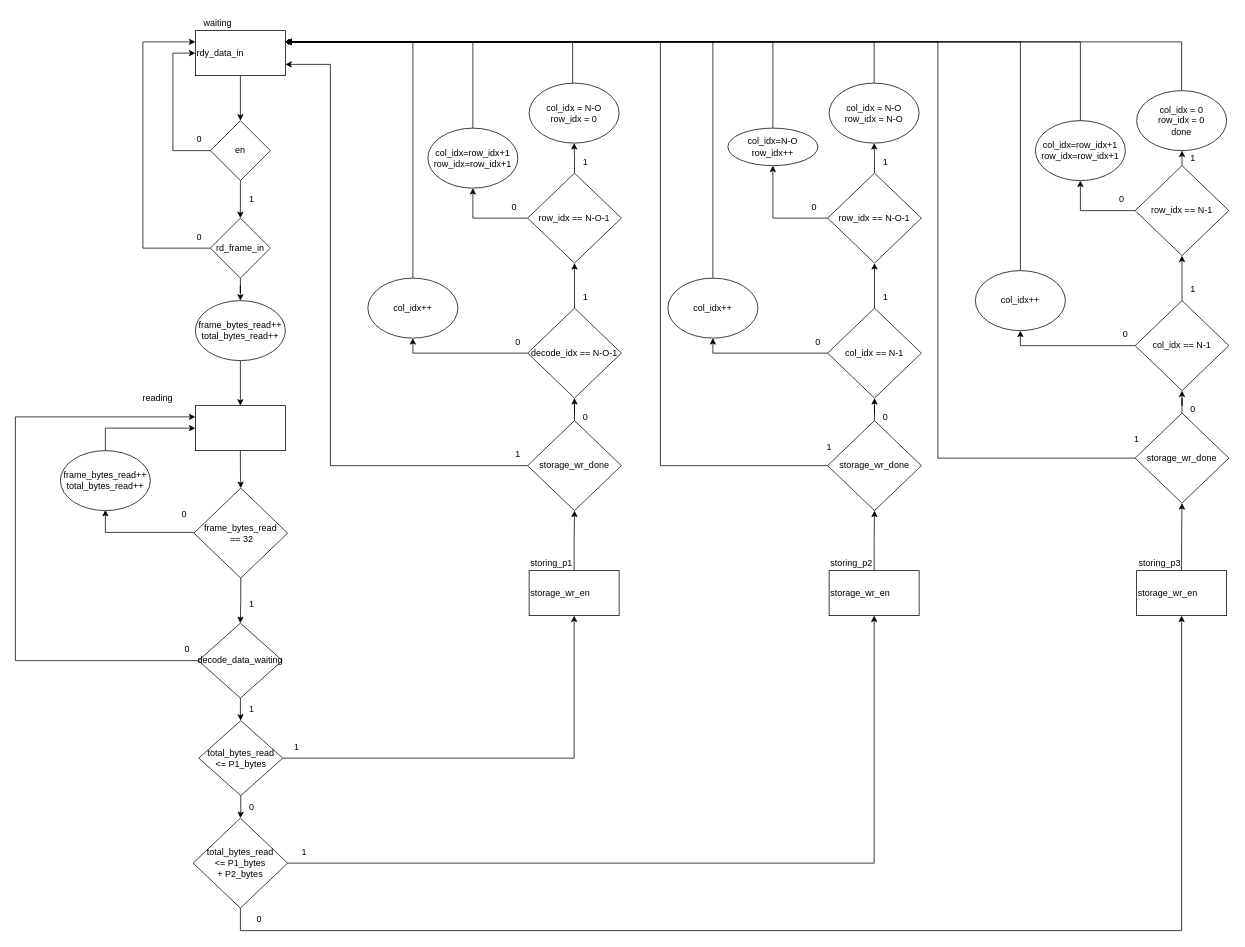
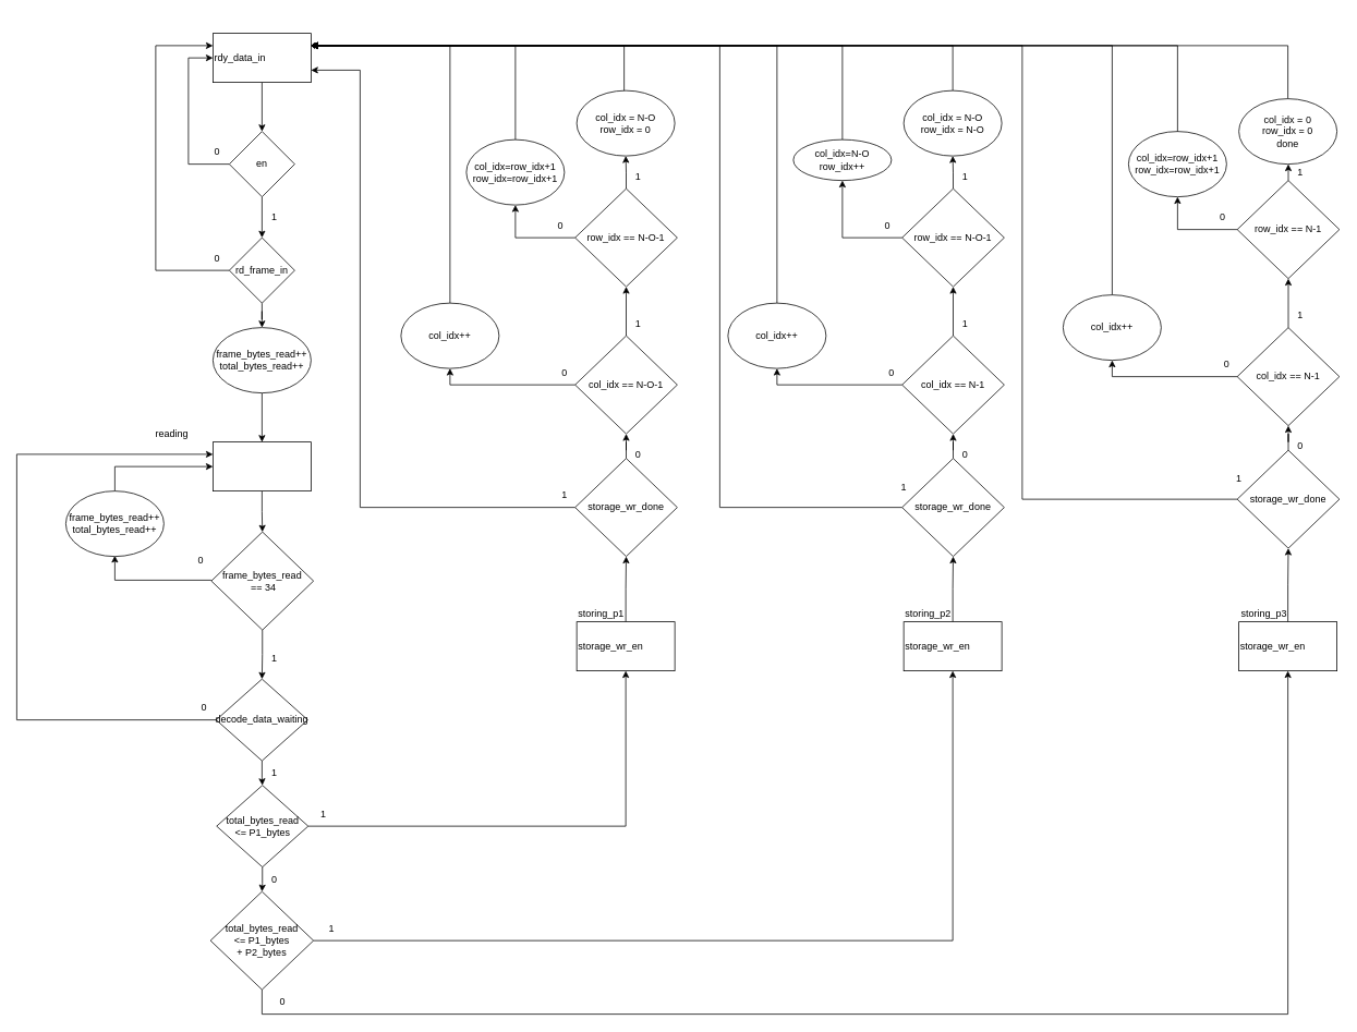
- <mxCell id="4" value="waiting" style="text;html=1;strokeColor=none;fillColor=none;align=center;verticalAlign=middle;whiteSpace=wrap;rounded=0;" vertex="1" parent="1"><mxGeometry x="260" y="20" width="60" height="20" as="geometry" /></mxCell>
- <mxCell id="56" value="decode_idx == N-O-1" style="rhombus;whiteSpace=wrap;html=1;" vertex="1" parent="1"><mxGeometry x="703" y="410" width="125" height="120" as="geometry" /></mxCell>
+ <mxCell id="56" value="col_idx == N-O-1" style="rhombus;whiteSpace=wrap;html=1;" vertex="1" parent="1"><mxGeometry x="703" y="410" width="125" height="120" as="geometry" /></mxCell>
- <mxCell id="20" value="frame_bytes_read&lt;br&gt;&amp;nbsp;== 32" style="rhombus;whiteSpace=wrap;html=1;" vertex="1" parent="1"><mxGeometry x="258" y="650" width="125" height="120" as="geometry" /></mxCell>
+ <mxCell id="20" value="frame_bytes_read&lt;br&gt;&amp;nbsp;== 34" style="rhombus;whiteSpace=wrap;html=1;" vertex="1" parent="1"><mxGeometry x="258" y="650" width="125" height="120" as="geometry" /></mxCell>
